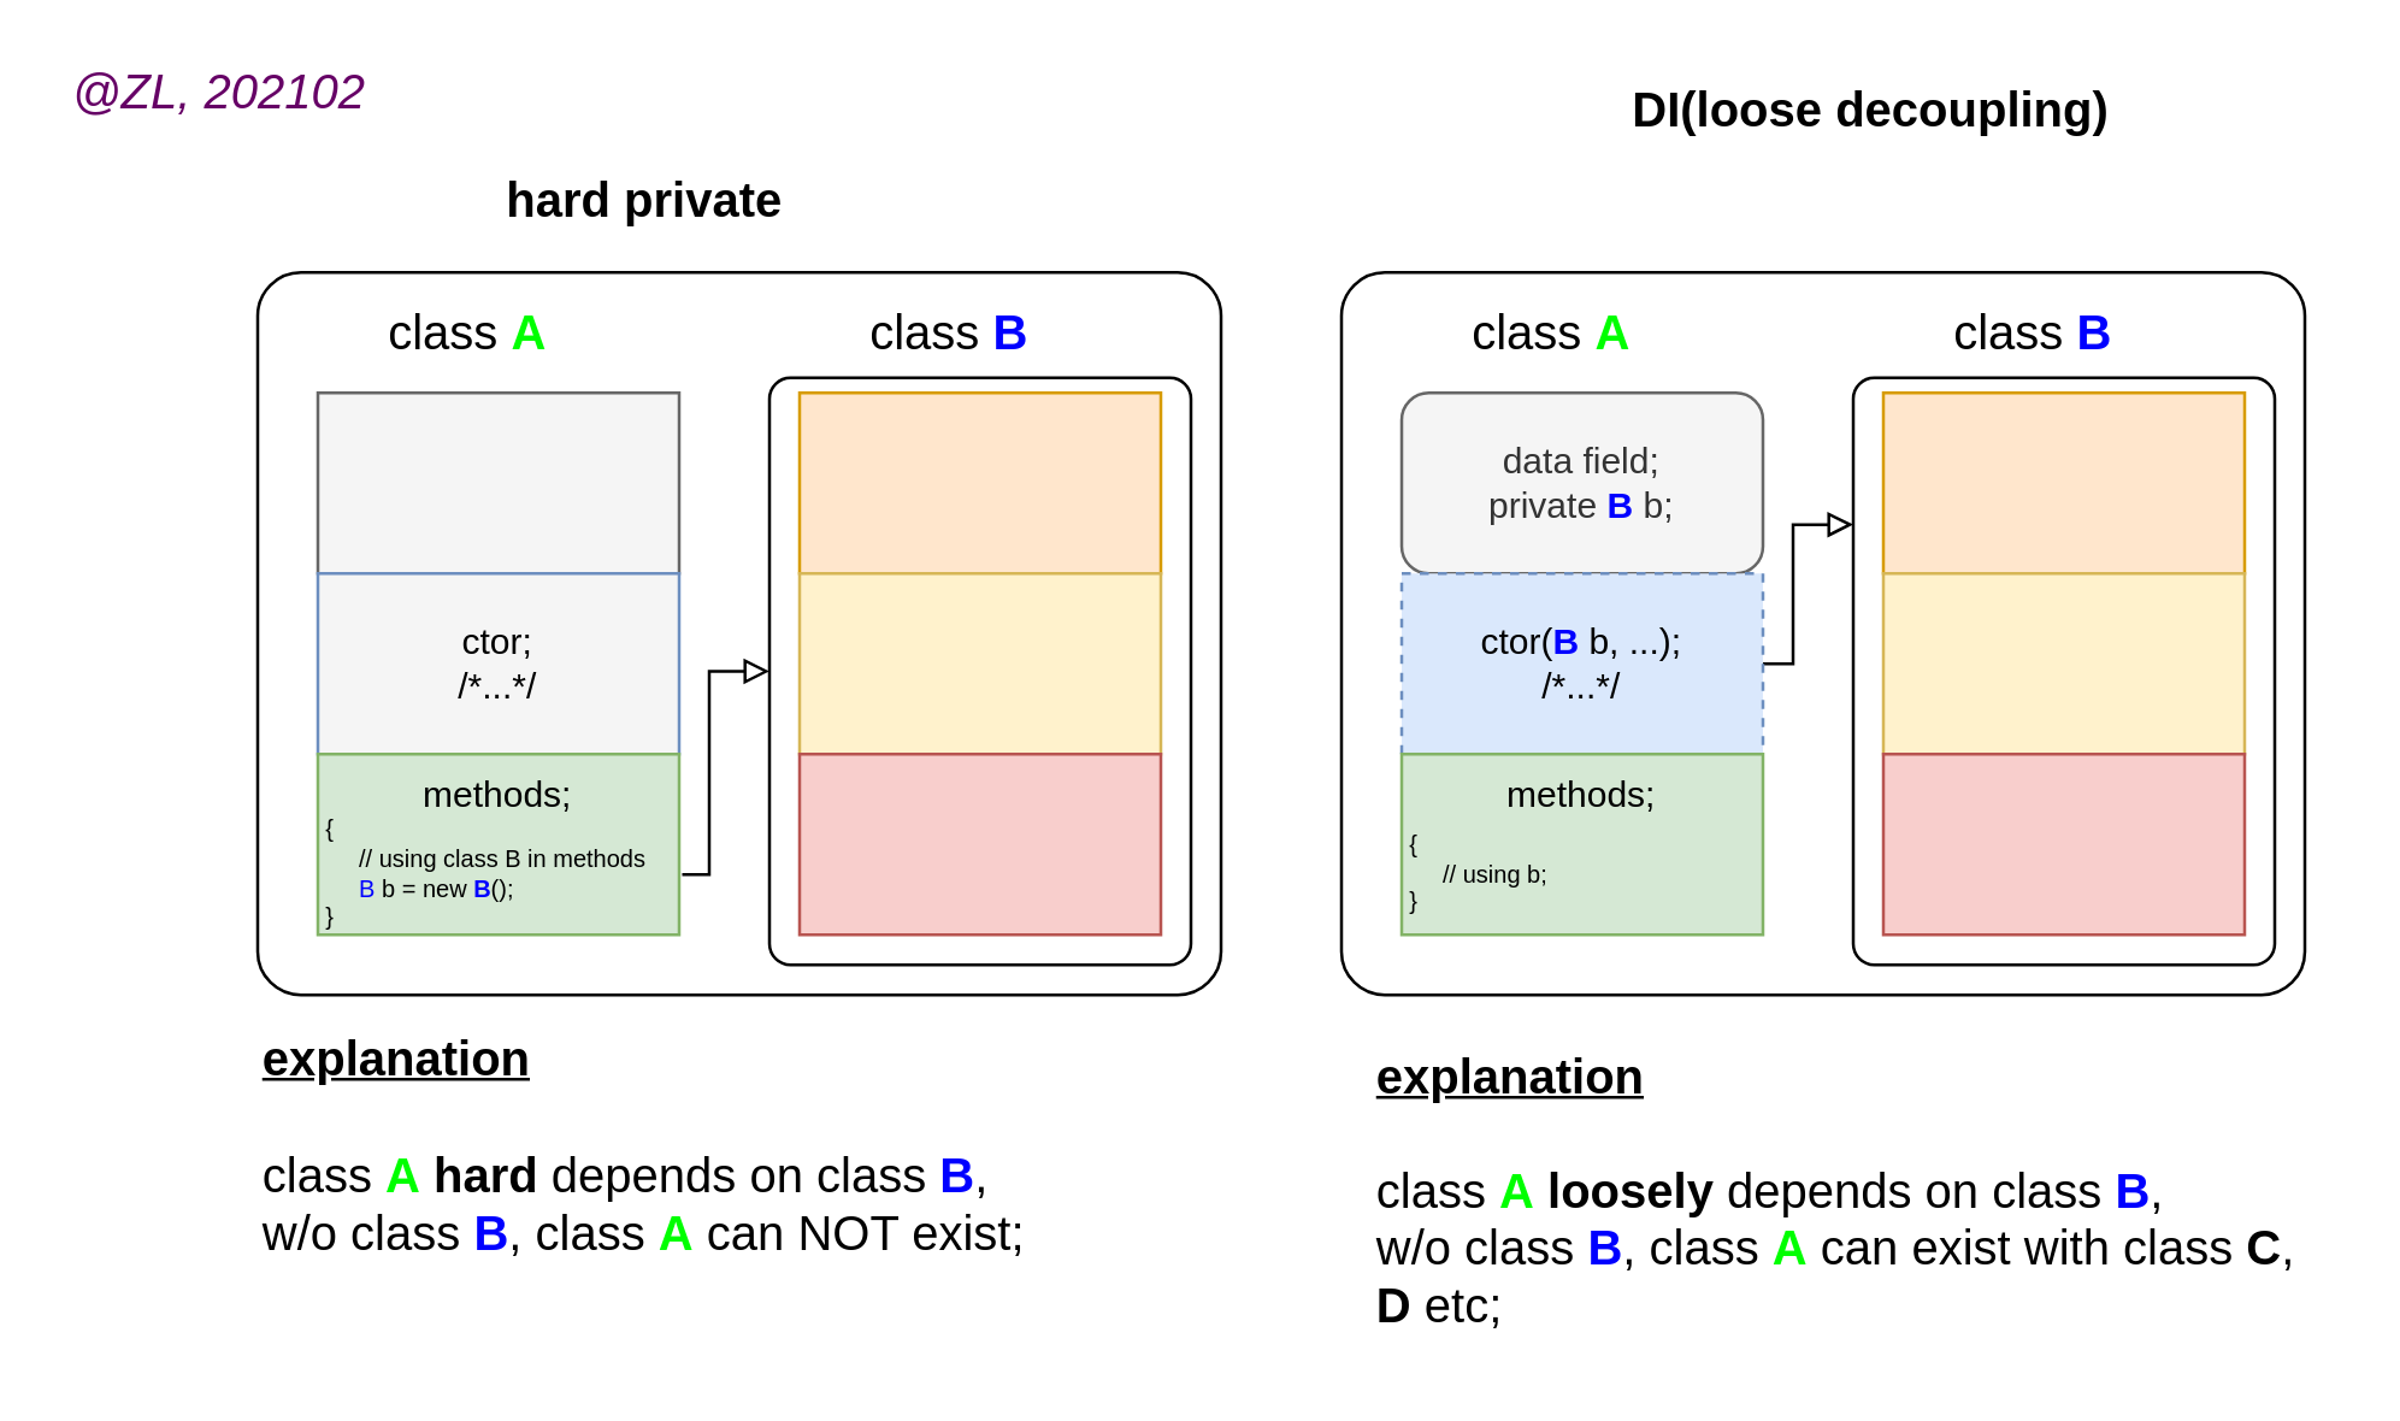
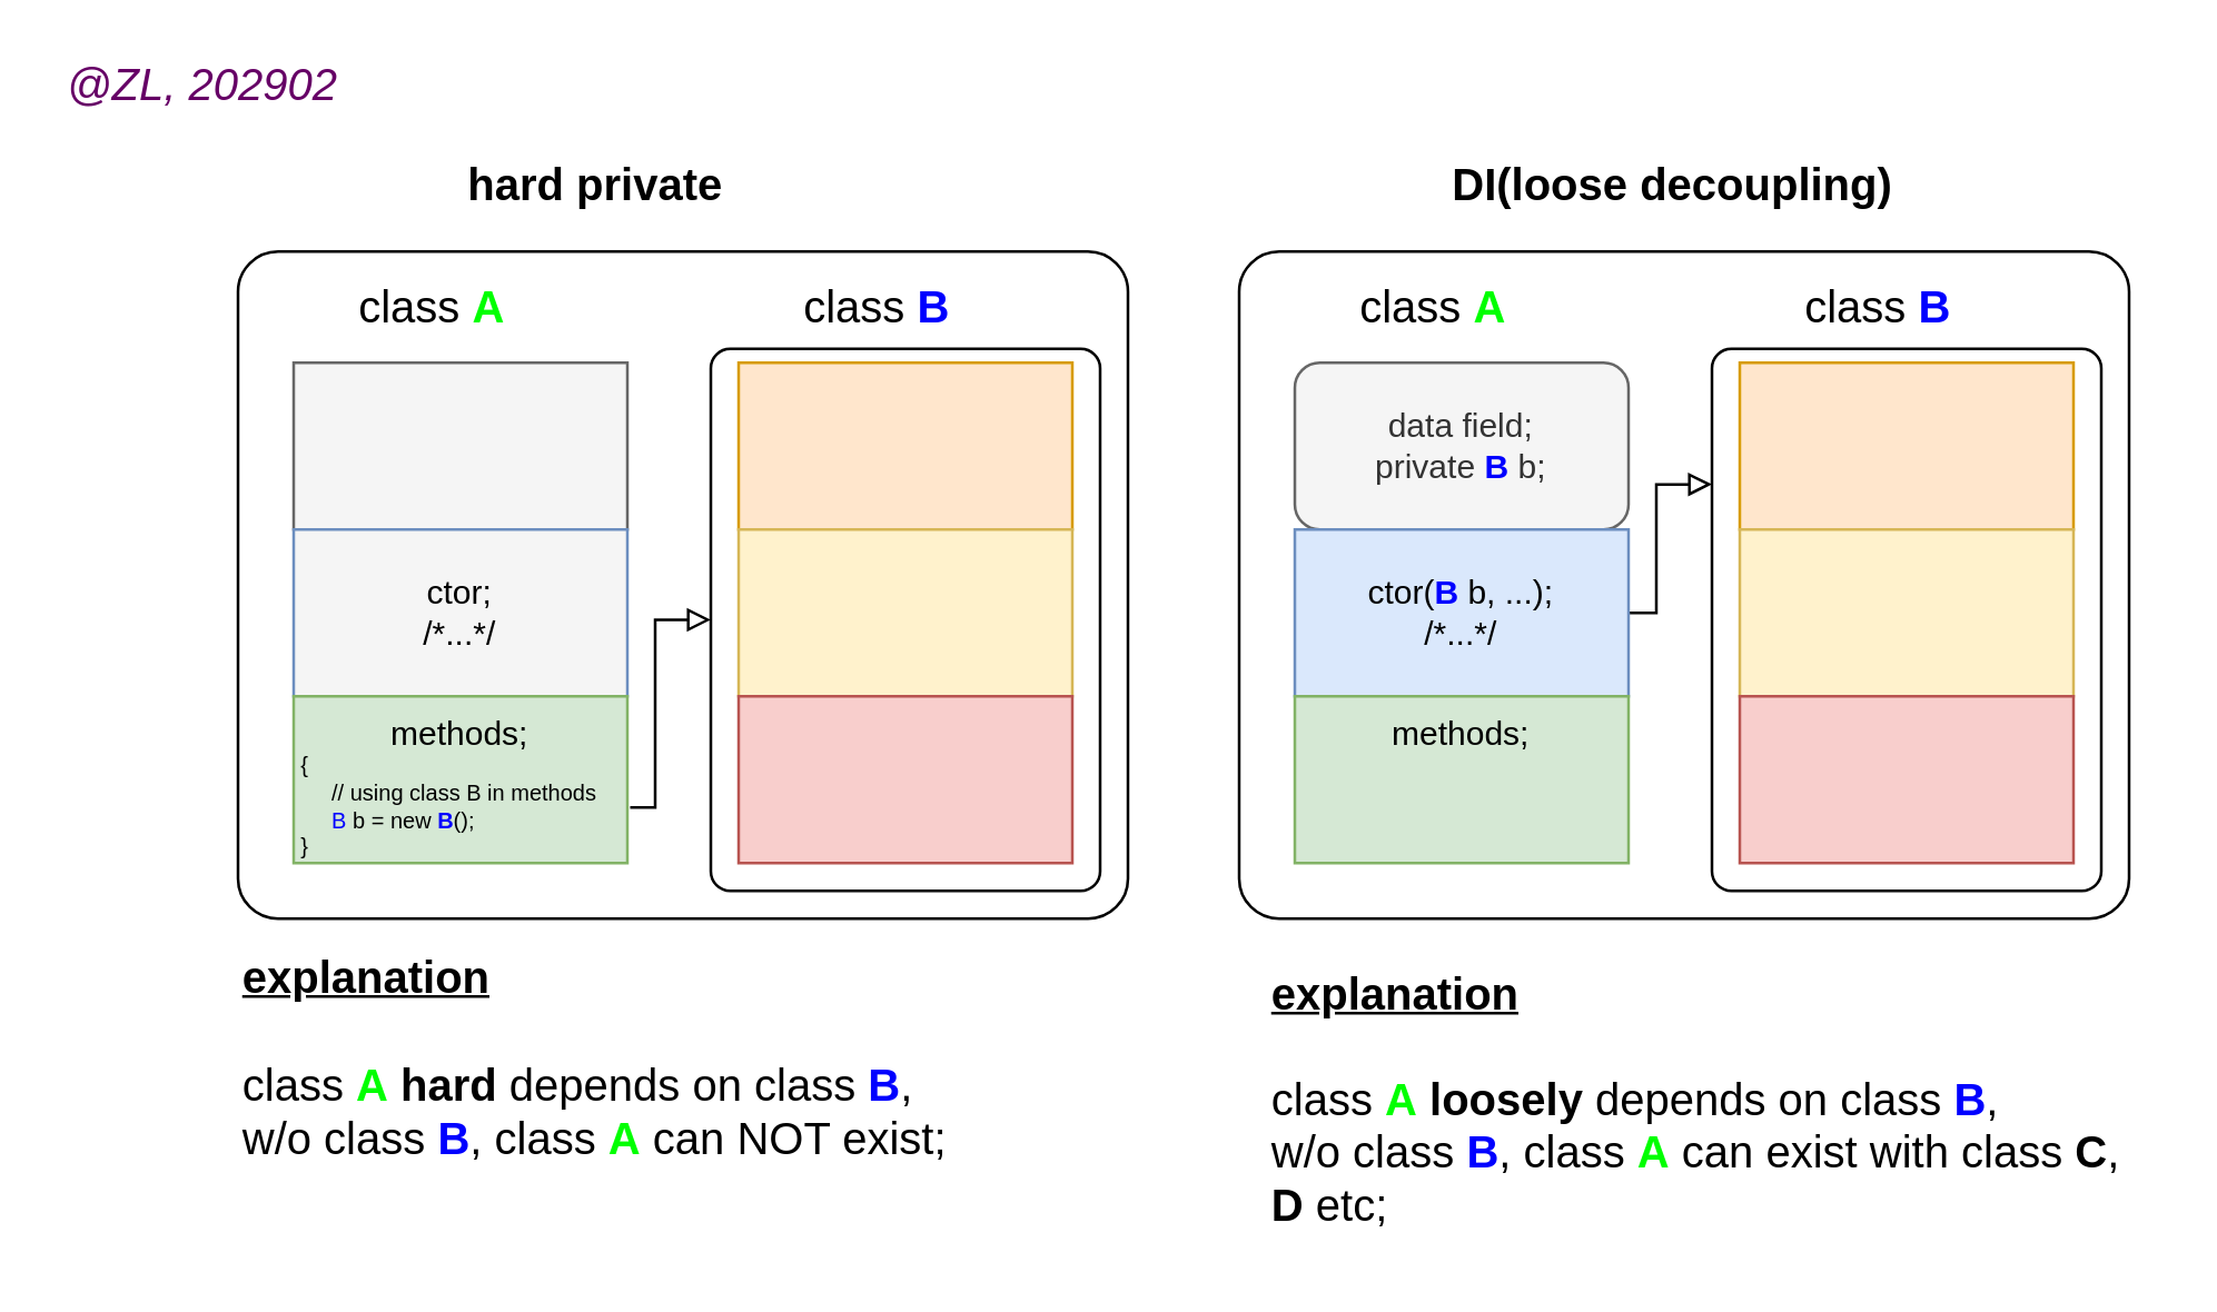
- <mxCell id="30" value="@ZL, 202102" style="text;html=1;strokeColor=none;fillColor=none;align=center;verticalAlign=middle;whiteSpace=wrap;rounded=0;fontSize=16;fontStyle=2;fontColor=#660066;" parent="1" vertex="1"><mxGeometry x="20" y="20" width="105" height="20" as="geometry" /></mxCell>
+ <mxCell id="30" value="@ZL, 202902" style="text;html=1;strokeColor=none;fillColor=none;align=center;verticalAlign=middle;whiteSpace=wrap;rounded=0;fontSize=16;fontStyle=2;fontColor=#660066;" parent="1" vertex="1"><mxGeometry x="20" y="20" width="105" height="20" as="geometry" /></mxCell>
- <mxCell id="16" value="&lt;b&gt;DI(loose decoupling)&lt;/b&gt;" style="text;html=1;fontSize=16;" parent="1" vertex="1"><mxGeometry x="540" y="20" width="170" height="30" as="geometry" /></mxCell>
+ <mxCell id="16" value="&lt;b&gt;DI(loose decoupling)&lt;/b&gt;" style="text;html=1;fontSize=16;" parent="1" vertex="1"><mxGeometry x="520" y="50" width="170" height="30" as="geometry" /></mxCell>
- <mxCell id="20" value="ctor(&lt;font color=&quot;#0000ff&quot;&gt;&lt;b&gt;B&lt;/b&gt;&lt;/font&gt; b, ...);&lt;br&gt;/*...*/" style="rounded=0;whiteSpace=wrap;html=1;fillColor=#dae8fc;strokeColor=#6c8ebf;dashed=1;" parent="1" vertex="1"><mxGeometry x="465" y="190" width="120" height="60" as="geometry" /></mxCell>
+ <mxCell id="20" value="ctor(&lt;font color=&quot;#0000ff&quot;&gt;&lt;b&gt;B&lt;/b&gt;&lt;/font&gt; b, ...);&lt;br&gt;/*...*/" style="rounded=0;whiteSpace=wrap;html=1;fillColor=#dae8fc;strokeColor=#6c8ebf;" parent="1" vertex="1"><mxGeometry x="465" y="190" width="120" height="60" as="geometry" /></mxCell>
- <mxCell id="28" value="{&lt;br style=&quot;font-size: 8px&quot;&gt;&amp;nbsp; &amp;nbsp; &amp;nbsp;// using b;&lt;br style=&quot;font-size: 8px&quot;&gt;}" style="text;html=1;strokeColor=none;fillColor=none;align=left;verticalAlign=middle;whiteSpace=wrap;rounded=0;fontSize=8;" parent="1" vertex="1"><mxGeometry x="466" y="270" width="120" height="40" as="geometry" /></mxCell>
